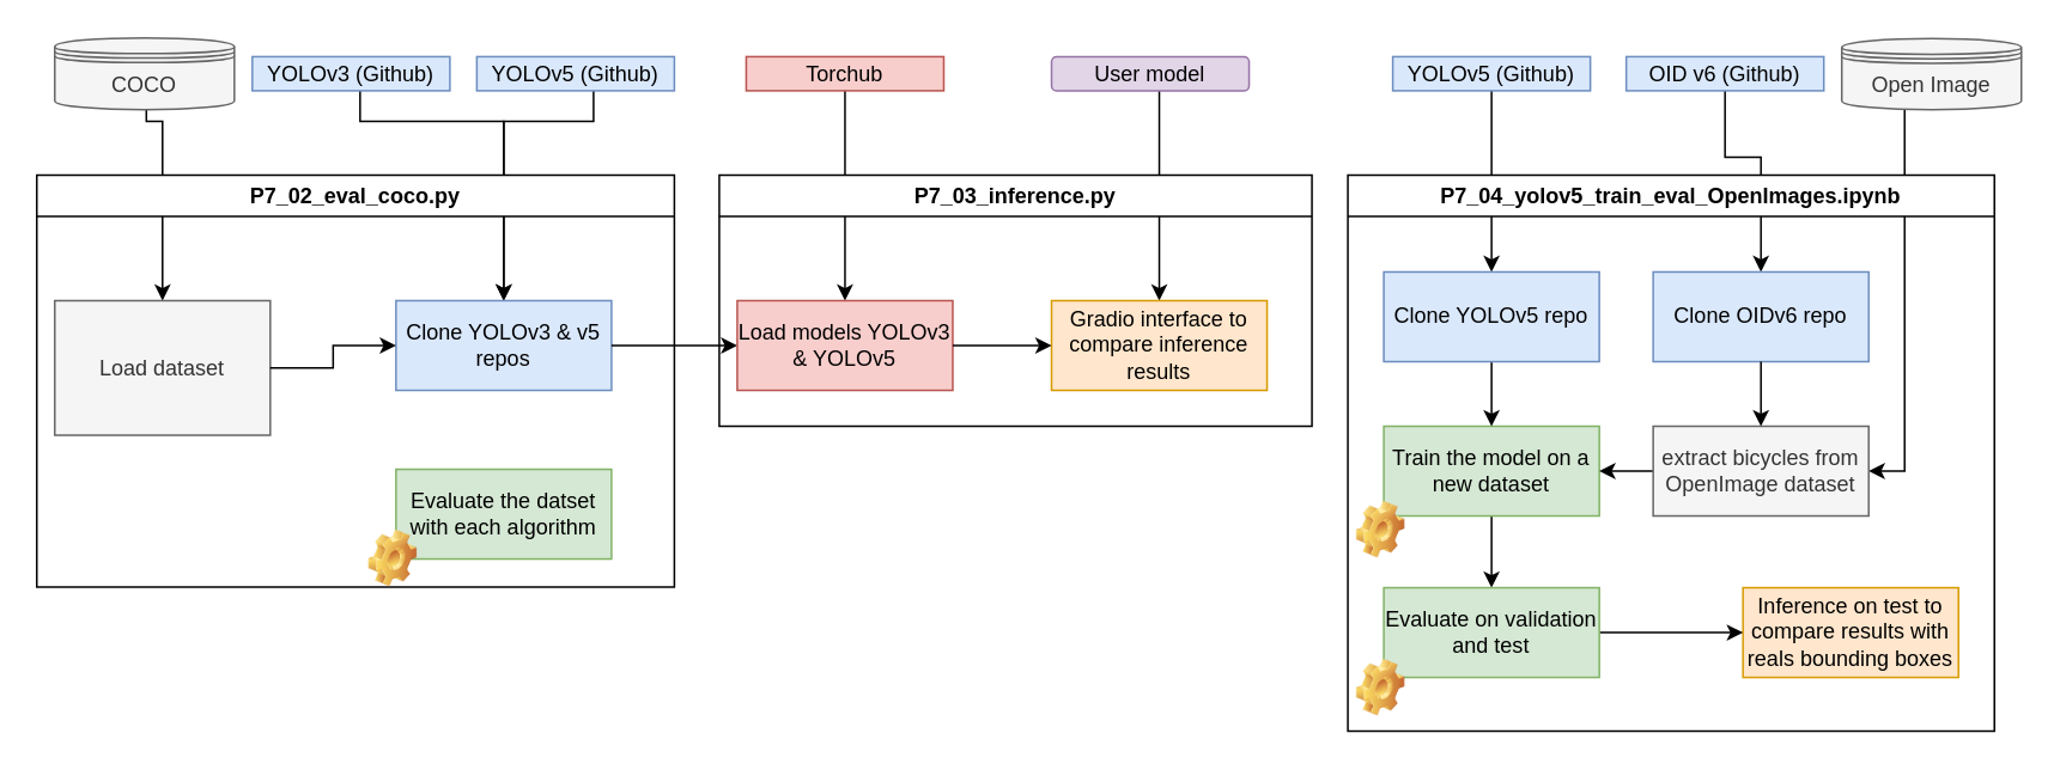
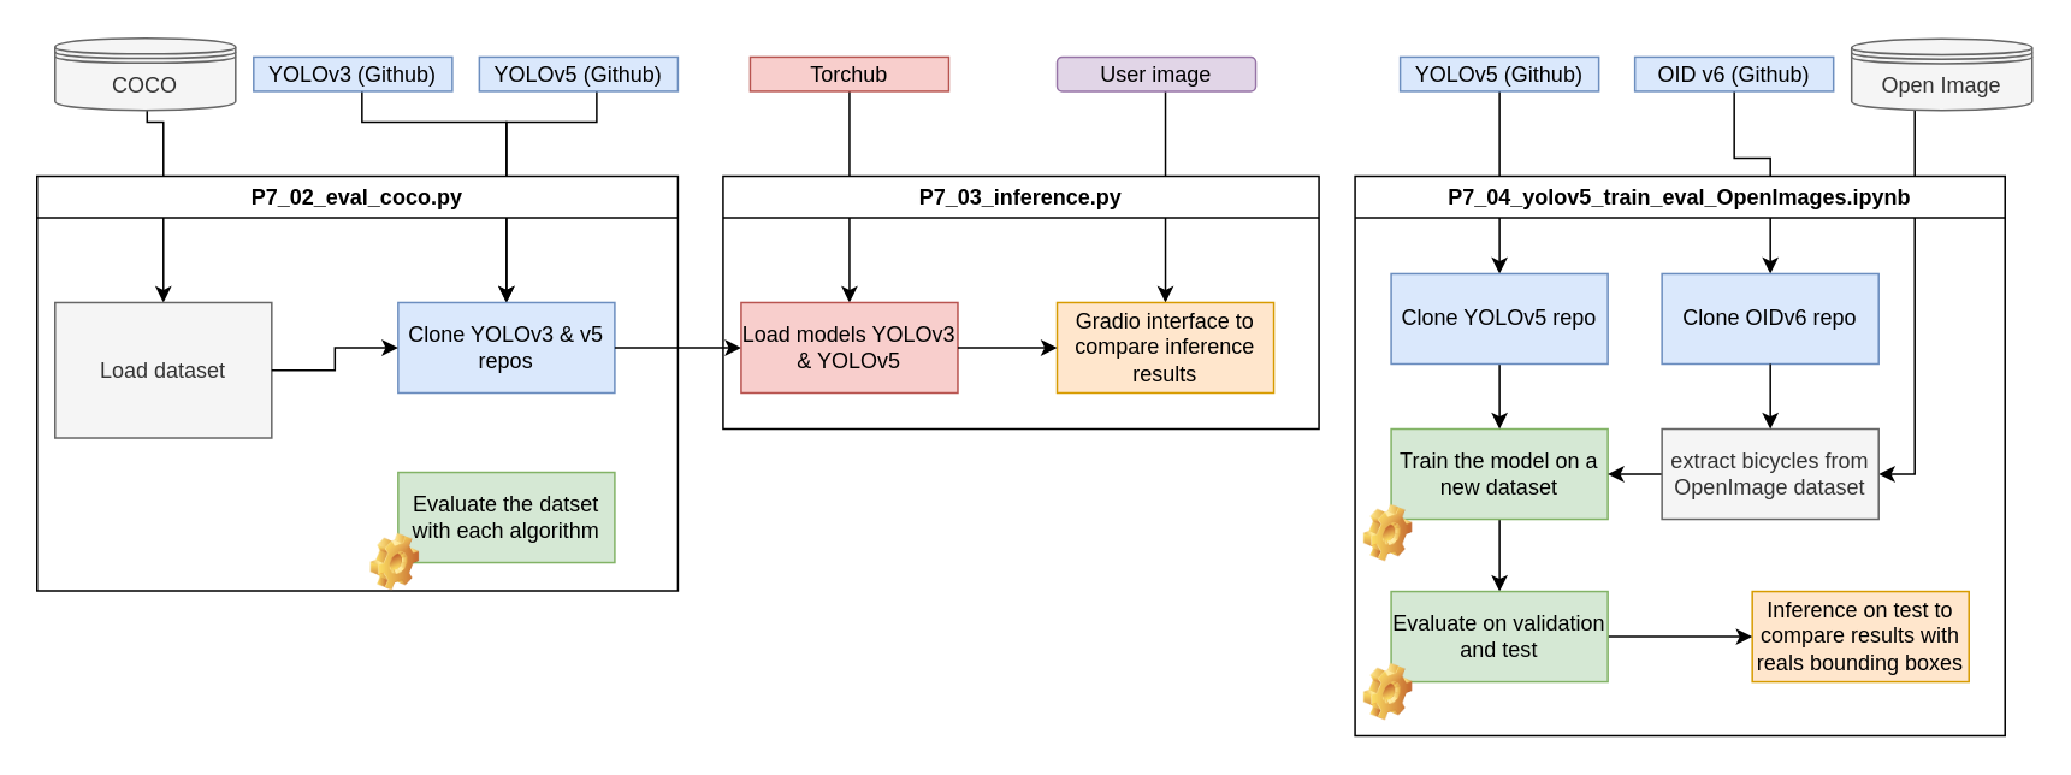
- <mxCell id="15" value="User model" style="rounded=1;whiteSpace=wrap;html=1;sketch=0;glass=0;shadow=0;fillColor=#e1d5e7;strokeColor=#9673a6;" vertex="1" parent="1"><mxGeometry x="585" y="31" width="110" height="19" as="geometry" /></mxCell>
+ <mxCell id="15" value="User image" style="rounded=1;whiteSpace=wrap;html=1;sketch=0;glass=0;shadow=0;fillColor=#e1d5e7;strokeColor=#9673a6;" vertex="1" parent="1"><mxGeometry x="585" y="31" width="110" height="19" as="geometry" /></mxCell>
